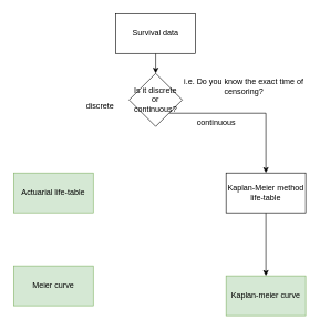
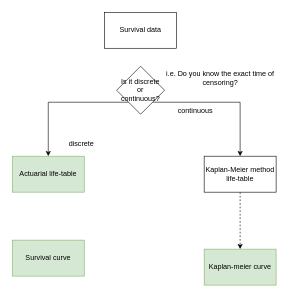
- <mxCell id="2" style="edgeStyle=orthogonalEdgeStyle;rounded=0;orthogonalLoop=1;jettySize=auto;html=1;exitX=0.5;exitY=1;exitDx=0;exitDy=0;entryX=0.5;entryY=0;entryDx=0;entryDy=0;" edge="1" parent="1" source="3" target="6"><mxGeometry relative="1" as="geometry" /></mxCell>
- <mxCell id="13" value="discrete" style="text;html=1;align=center;verticalAlign=middle;resizable=0;points=[];autosize=1;" vertex="1" parent="1"><mxGeometry x="120" y="150" width="60" height="20" as="geometry" /></mxCell>
+ <mxCell id="13" value="discrete" style="text;html=1;align=center;verticalAlign=middle;resizable=0;points=[];autosize=1;" vertex="1" parent="1"><mxGeometry x="105" y="230" width="60" height="20" as="geometry" /></mxCell>
+ <mxCell id="4" style="edgeStyle=orthogonalEdgeStyle;rounded=0;orthogonalLoop=1;jettySize=auto;html=1;exitX=0;exitY=1;exitDx=0;exitDy=0;" edge="1" parent="1" source="6" target="7"><mxGeometry relative="1" as="geometry" /></mxCell>
- <mxCell id="8" style="edgeStyle=orthogonalEdgeStyle;rounded=0;orthogonalLoop=1;jettySize=auto;html=1;exitX=0.5;exitY=1;exitDx=0;exitDy=0;entryX=0.5;entryY=0;entryDx=0;entryDy=0;" edge="1" parent="1" source="9" target="11"><mxGeometry relative="1" as="geometry" /></mxCell>
+ <mxCell id="8" style="edgeStyle=orthogonalEdgeStyle;rounded=0;orthogonalLoop=1;jettySize=auto;html=1;exitX=0.5;exitY=1;exitDx=0;exitDy=0;entryX=0.5;entryY=0;entryDx=0;entryDy=0;dashed=1;" edge="1" parent="1" source="9" target="11"><mxGeometry relative="1" as="geometry" /></mxCell>
- <mxCell id="10" value="Meier curve" style="rounded=0;whiteSpace=wrap;html=1;fillColor=#d5e8d4;strokeColor=#82b366;" vertex="1" parent="1"><mxGeometry x="20" y="400" width="120" height="60" as="geometry" /></mxCell>
+ <mxCell id="10" value="Survival curve" style="rounded=0;whiteSpace=wrap;html=1;fillColor=#d5e8d4;strokeColor=#82b366;" vertex="1" parent="1"><mxGeometry x="20" y="400" width="120" height="60" as="geometry" /></mxCell>
